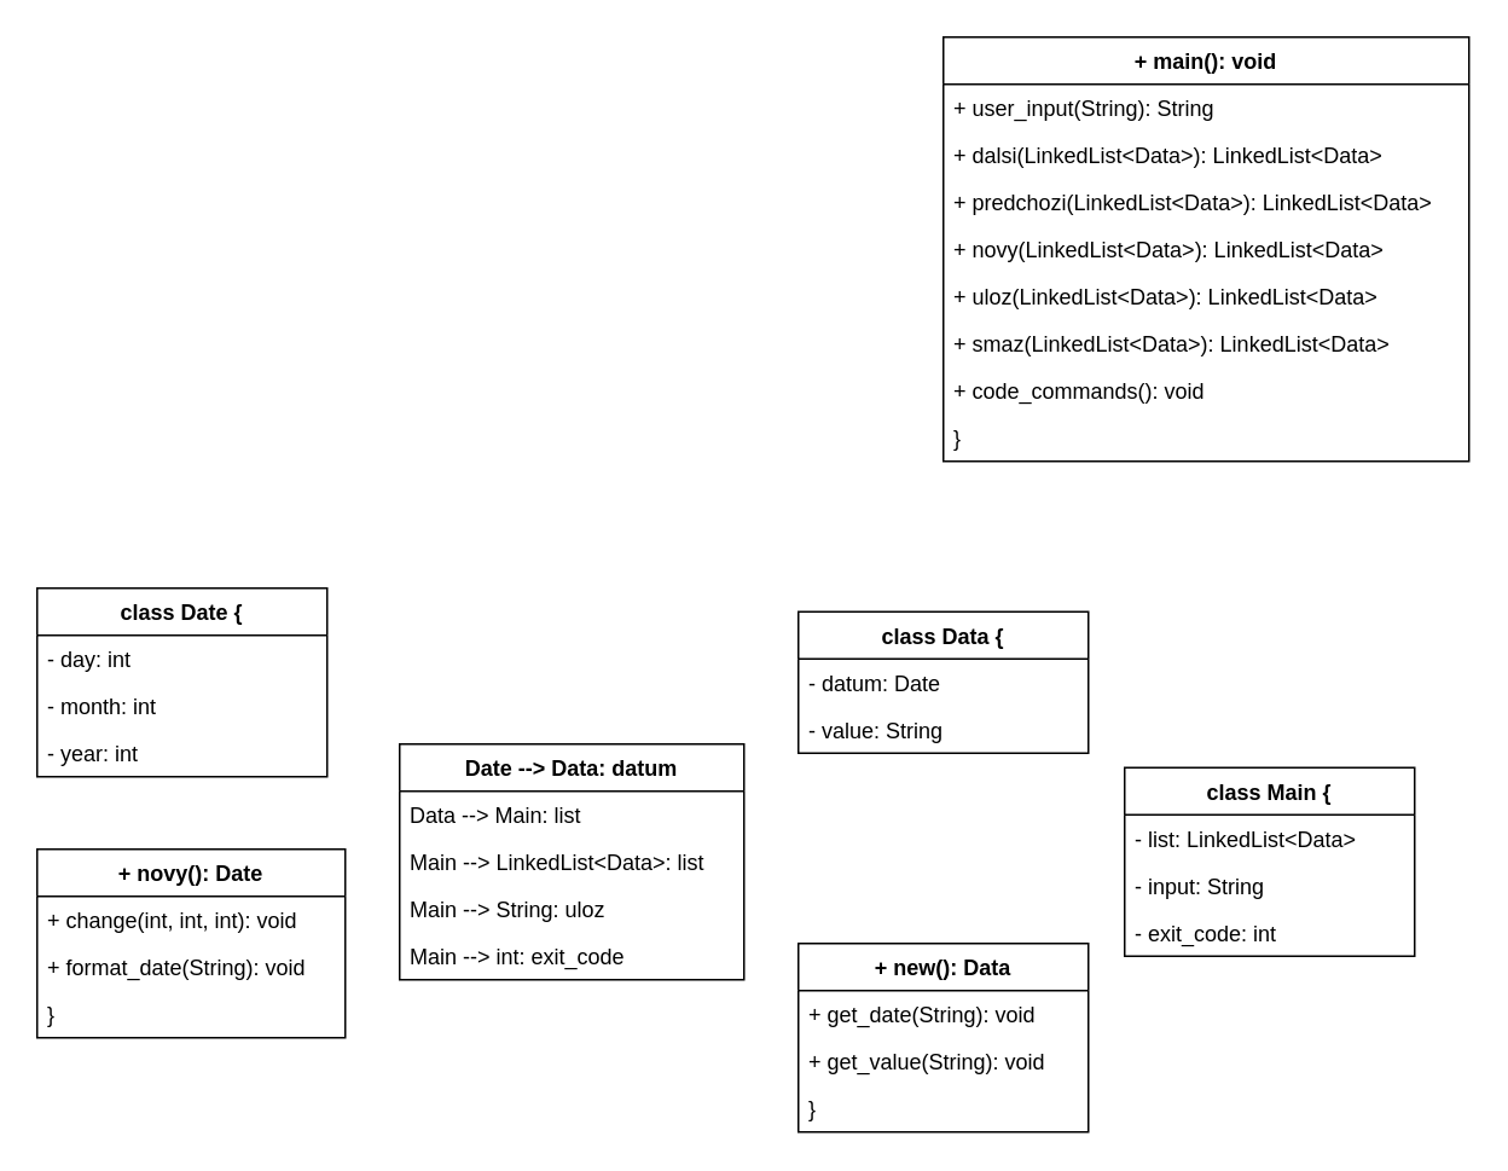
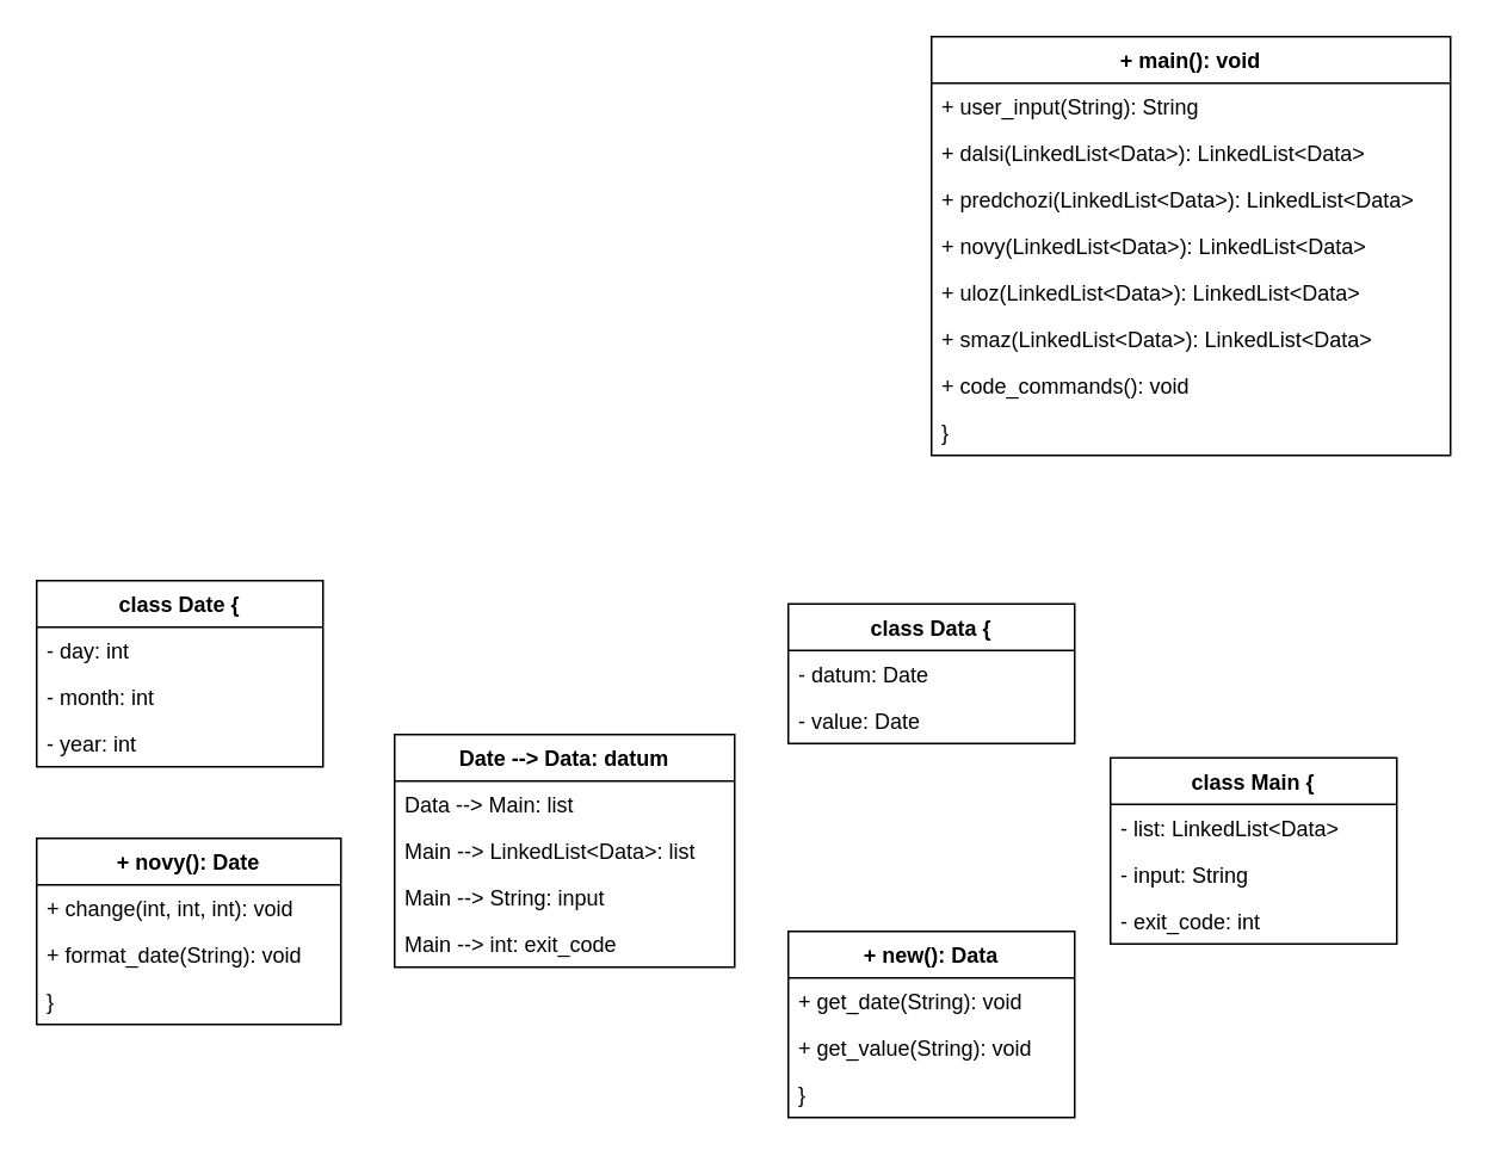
- <mxCell id="12" value="- value: String" style="text;strokeColor=none;fillColor=none;align=left;verticalAlign=top;spacingLeft=4;spacingRight=4;overflow=hidden;rotatable=0;points=[[0,0.5],[1,0.5]];portConstraint=eastwest;" vertex="1" parent="10"><mxGeometry y="52" width="160" height="26" as="geometry" /></mxCell>
+ <mxCell id="12" value="- value: Date" style="text;strokeColor=none;fillColor=none;align=left;verticalAlign=top;spacingLeft=4;spacingRight=4;overflow=hidden;rotatable=0;points=[[0,0.5],[1,0.5]];portConstraint=eastwest;" vertex="1" parent="10"><mxGeometry y="52" width="160" height="26" as="geometry" /></mxCell>
- <mxCell id="33" value="Main --&gt; String: uloz" style="text;strokeColor=none;fillColor=none;align=left;verticalAlign=top;spacingLeft=4;spacingRight=4;overflow=hidden;rotatable=0;points=[[0,0.5],[1,0.5]];portConstraint=eastwest;" vertex="1" parent="30"><mxGeometry y="78" width="190" height="26" as="geometry" /></mxCell>
+ <mxCell id="33" value="Main --&gt; String: input" style="text;strokeColor=none;fillColor=none;align=left;verticalAlign=top;spacingLeft=4;spacingRight=4;overflow=hidden;rotatable=0;points=[[0,0.5],[1,0.5]];portConstraint=eastwest;" vertex="1" parent="30"><mxGeometry y="78" width="190" height="26" as="geometry" /></mxCell>
